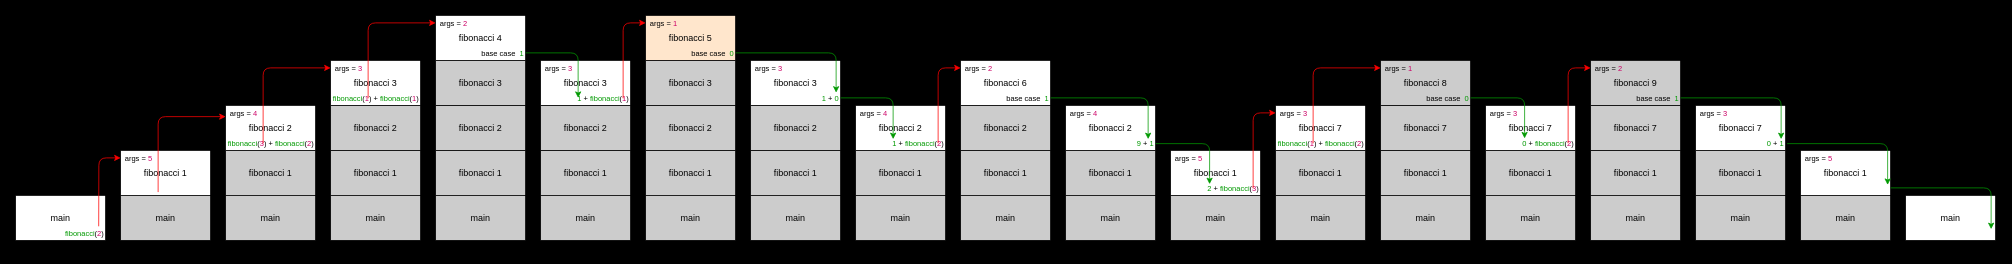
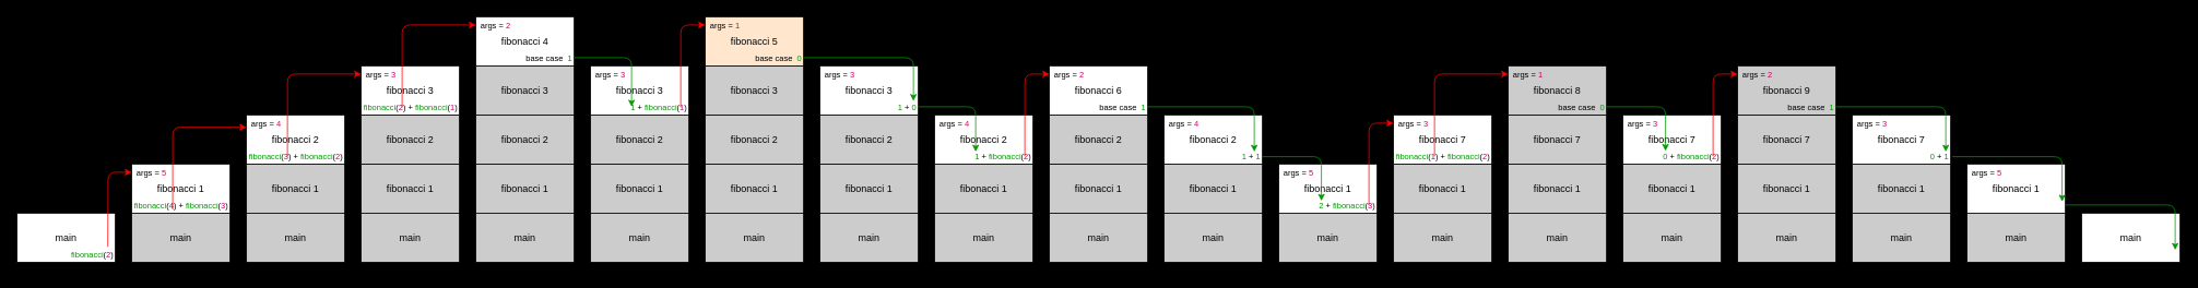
- <mxCell id="28" value="&lt;font color=&quot;#009900&quot;&gt;fibonacci&lt;/font&gt;(&lt;font color=&quot;#cc0066&quot;&gt;1&lt;/font&gt;) +&amp;nbsp;&lt;font color=&quot;#009900&quot;&gt;fibonacci&lt;/font&gt;(&lt;font color=&quot;#cc0066&quot;&gt;1&lt;/font&gt;)" style="text;html=1;strokeColor=none;fillColor=none;align=right;verticalAlign=middle;whiteSpace=wrap;rounded=0;fontSize=10;" vertex="1" parent="26"><mxGeometry y="40" width="120" height="20" as="geometry" /></mxCell>
+ <mxCell id="28" value="&lt;font color=&quot;#009900&quot;&gt;fibonacci&lt;/font&gt;(&lt;font color=&quot;#cc0066&quot;&gt;2&lt;/font&gt;) +&amp;nbsp;&lt;font color=&quot;#009900&quot;&gt;fibonacci&lt;/font&gt;(&lt;font color=&quot;#cc0066&quot;&gt;1&lt;/font&gt;)" style="text;html=1;strokeColor=none;fillColor=none;align=right;verticalAlign=middle;whiteSpace=wrap;rounded=0;fontSize=10;" vertex="1" parent="26"><mxGeometry y="40" width="120" height="20" as="geometry" /></mxCell>
- <mxCell id="106" value="&lt;font color=&quot;#009900&quot;&gt;9&lt;/font&gt;&amp;nbsp;+&amp;nbsp;&lt;font color=&quot;#009900&quot;&gt;1&lt;/font&gt;" style="text;html=1;strokeColor=none;fillColor=none;align=right;verticalAlign=middle;whiteSpace=wrap;rounded=0;fontSize=10;" vertex="1" parent="104"><mxGeometry y="40" width="120" height="20" as="geometry" /></mxCell>
+ <mxCell id="106" value="&lt;font color=&quot;#009900&quot;&gt;1&lt;/font&gt;&amp;nbsp;+&amp;nbsp;&lt;font color=&quot;#009900&quot;&gt;1&lt;/font&gt;" style="text;html=1;strokeColor=none;fillColor=none;align=right;verticalAlign=middle;whiteSpace=wrap;rounded=0;fontSize=10;" vertex="1" parent="104"><mxGeometry y="40" width="120" height="20" as="geometry" /></mxCell>
+ <mxCell id="7" value="&lt;font color=&quot;#009900&quot;&gt;fibonacci&lt;/font&gt;(&lt;font color=&quot;#cc0066&quot;&gt;4&lt;/font&gt;) +&amp;nbsp;&lt;font color=&quot;#009900&quot;&gt;fibonacci&lt;/font&gt;(&lt;font color=&quot;#cc0066&quot;&gt;3&lt;/font&gt;)" style="text;html=1;strokeColor=none;fillColor=none;align=right;verticalAlign=middle;whiteSpace=wrap;rounded=0;fontSize=10;" vertex="1" parent="5"><mxGeometry y="40" width="120" height="20" as="geometry" /></mxCell>
